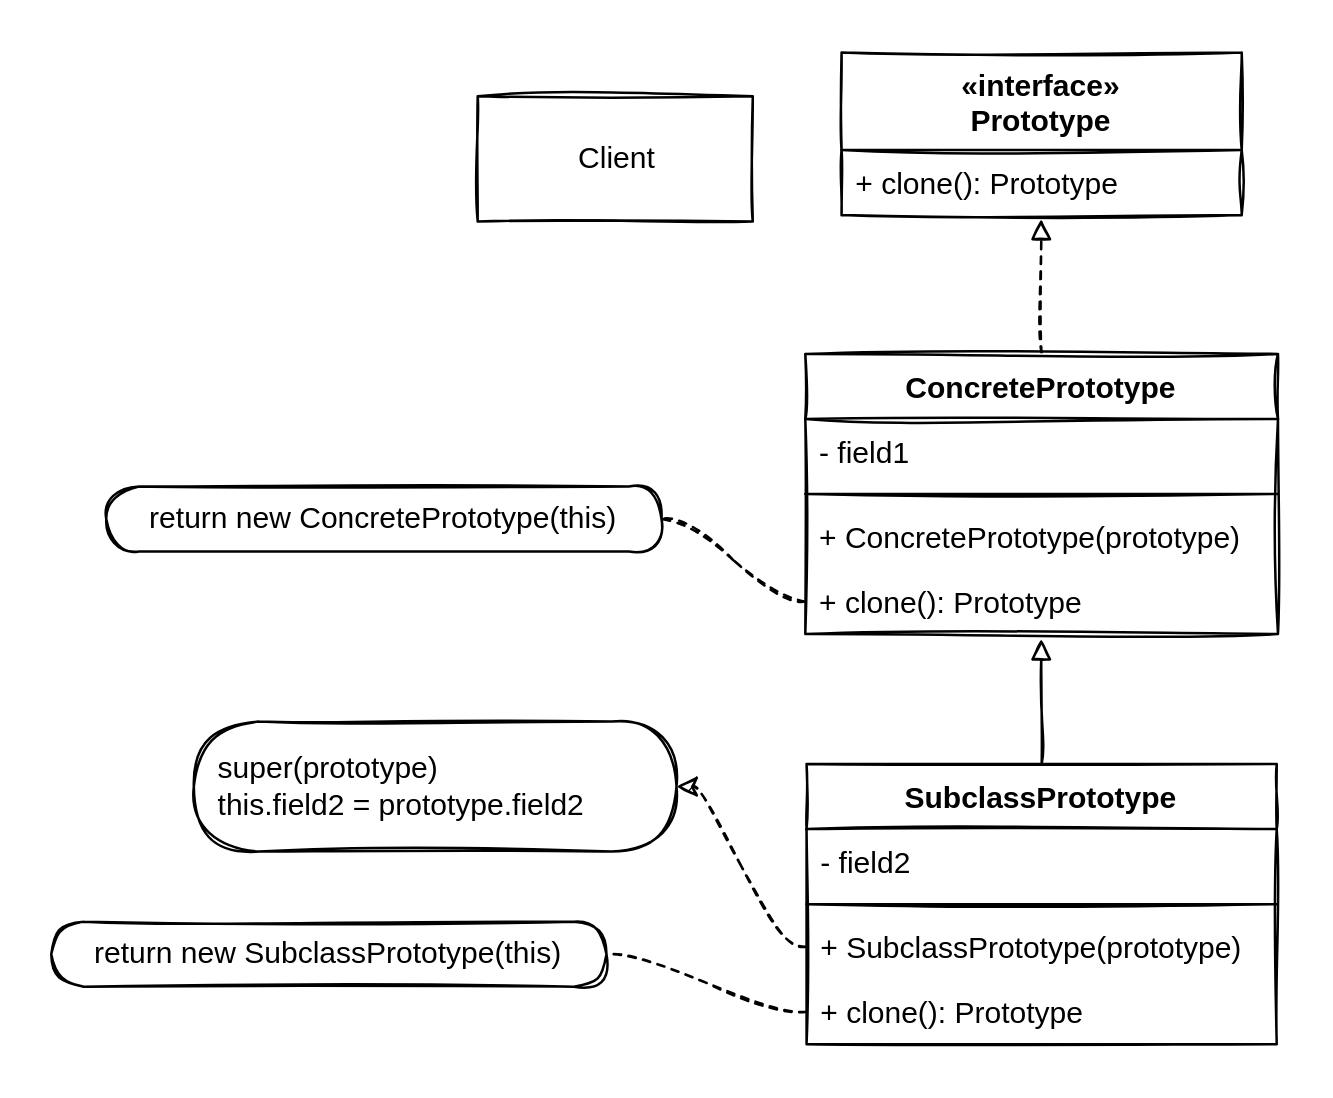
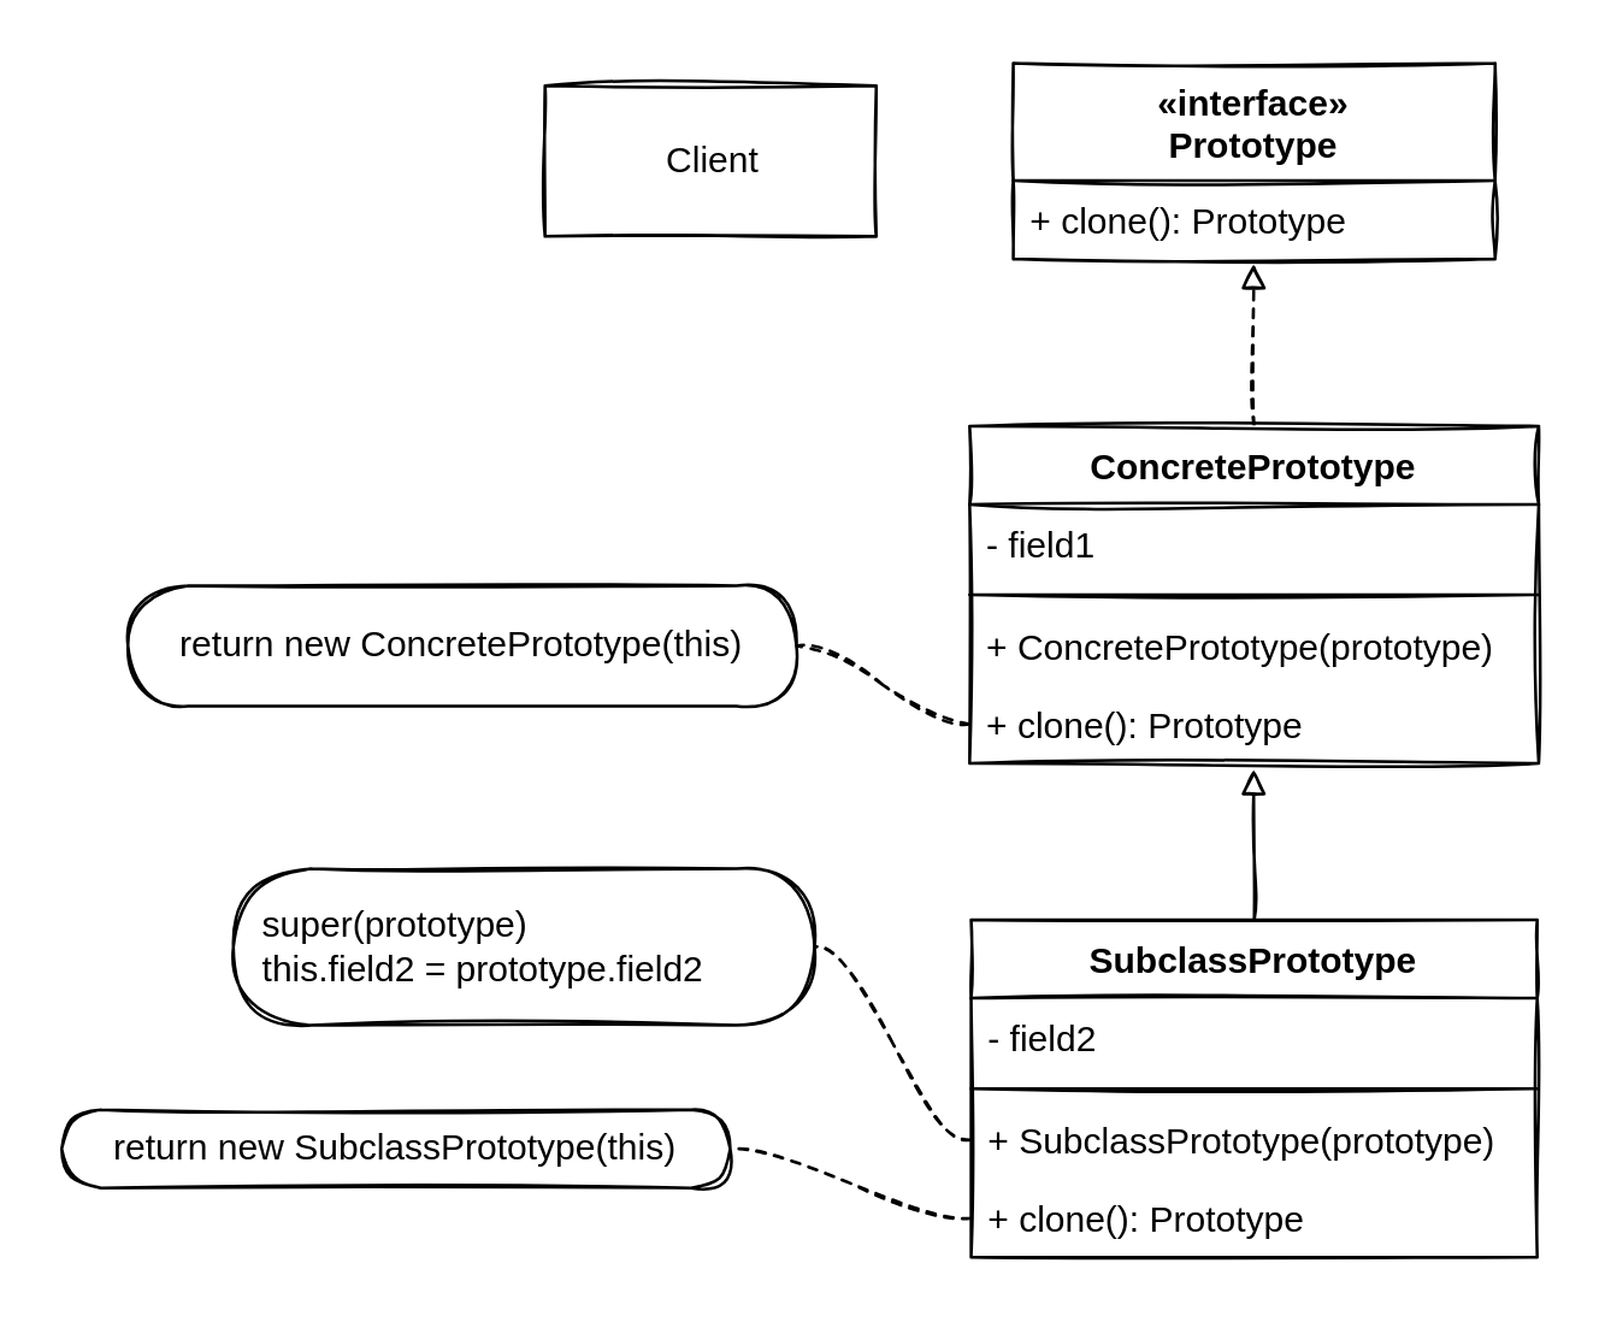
- <mxCell id="2" value="Client" style="html=1;sketch=1;" parent="1" vertex="1"><mxGeometry x="190.5" y="38" width="110" height="50" as="geometry" /></mxCell>
+ <mxCell id="2" value="Client" style="html=1;sketch=1;" parent="1" vertex="1"><mxGeometry x="180.5" y="28" width="110" height="50" as="geometry" /></mxCell>
- <mxCell id="11" value="return new ConcretePrototype(this)" style="whiteSpace=wrap;html=1;rounded=1;arcSize=50;align=center;verticalAlign=middle;strokeWidth=1;autosize=1;spacing=4;treeFolding=1;treeMoving=1;newEdgeStyle={&quot;edgeStyle&quot;:&quot;entityRelationEdgeStyle&quot;,&quot;startArrow&quot;:&quot;none&quot;,&quot;endArrow&quot;:&quot;none&quot;,&quot;segment&quot;:10,&quot;curved&quot;:1};sketch=1;" parent="1" vertex="1"><mxGeometry x="42" y="194" width="222" height="26" as="geometry" /></mxCell>
+ <mxCell id="11" value="return new ConcretePrototype(this)" style="whiteSpace=wrap;html=1;rounded=1;arcSize=50;align=center;verticalAlign=middle;strokeWidth=1;autosize=1;spacing=4;treeFolding=1;treeMoving=1;newEdgeStyle={&quot;edgeStyle&quot;:&quot;entityRelationEdgeStyle&quot;,&quot;startArrow&quot;:&quot;none&quot;,&quot;endArrow&quot;:&quot;none&quot;,&quot;segment&quot;:10,&quot;curved&quot;:1};sketch=1;" parent="1" vertex="1"><mxGeometry x="42" y="194" width="222" height="40" as="geometry" /></mxCell>
- <mxCell id="20" value="" style="edgeStyle=entityRelationEdgeStyle;startArrow=none;endArrow=classic;segment=10;curved=1;dashed=1;sketch=1;exitX=0;exitY=0.5;exitDx=0;exitDy=0;" parent="1" source="17" target="19" edge="1"><mxGeometry relative="1" as="geometry"><mxPoint x="51" y="365" as="sourcePoint" /></mxGeometry></mxCell>
+ <mxCell id="20" value="" style="edgeStyle=entityRelationEdgeStyle;startArrow=none;endArrow=none;segment=10;curved=1;dashed=1;sketch=1;exitX=0;exitY=0.5;exitDx=0;exitDy=0;" parent="1" source="17" target="19" edge="1"><mxGeometry relative="1" as="geometry"><mxPoint x="51" y="365" as="sourcePoint" /></mxGeometry></mxCell>
